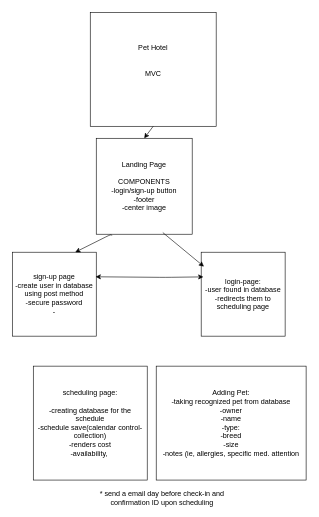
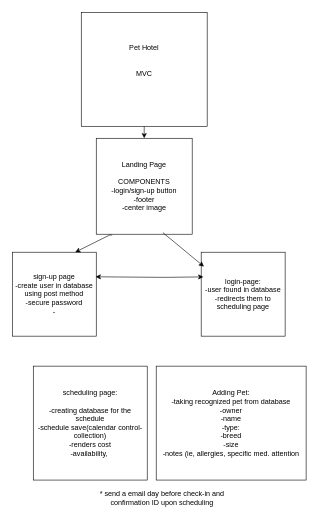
- <mxCell id="2" value="Pet Hotel&lt;br&gt;&lt;br&gt;&lt;br&gt;MVC&lt;br&gt;&lt;br&gt;&lt;br&gt;" style="rounded=0;whiteSpace=wrap;html=1;" parent="1" vertex="1"><mxGeometry x="150" y="20" width="210" height="190" as="geometry" /></mxCell>
+ <mxCell id="2" value="Pet Hotel&lt;br&gt;&lt;br&gt;&lt;br&gt;MVC&lt;br&gt;&lt;br&gt;&lt;br&gt;" style="rounded=0;whiteSpace=wrap;html=1;" parent="1" vertex="1"><mxGeometry x="135" y="20" width="210" height="190" as="geometry" /></mxCell>
